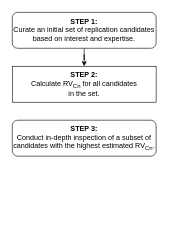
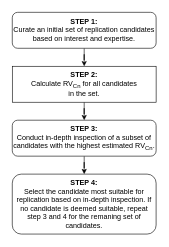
+ <mxCell id="4" style="edgeStyle=orthogonalEdgeStyle;rounded=0;orthogonalLoop=1;jettySize=auto;html=1;" parent="1" source="5" target="7" edge="1"><mxGeometry relative="1" as="geometry" /></mxCell>
+ <mxCell id="6" style="edgeStyle=orthogonalEdgeStyle;rounded=0;orthogonalLoop=1;jettySize=auto;html=1;" parent="1" source="7" target="8" edge="1"><mxGeometry relative="1" as="geometry" /></mxCell>
+ <mxCell id="8" value="&lt;b&gt;STEP 4:&lt;/b&gt;&lt;br&gt;Select the candidate most suitable for replication based on in-depth inspection. If no candidate is deemed suitable, repeat step 3 and 4 for the remaning set of candidates." style="rounded=1;whiteSpace=wrap;html=1;" parent="1" vertex="1"><mxGeometry x="20" y="290" width="240" height="100" as="geometry" /></mxCell>
